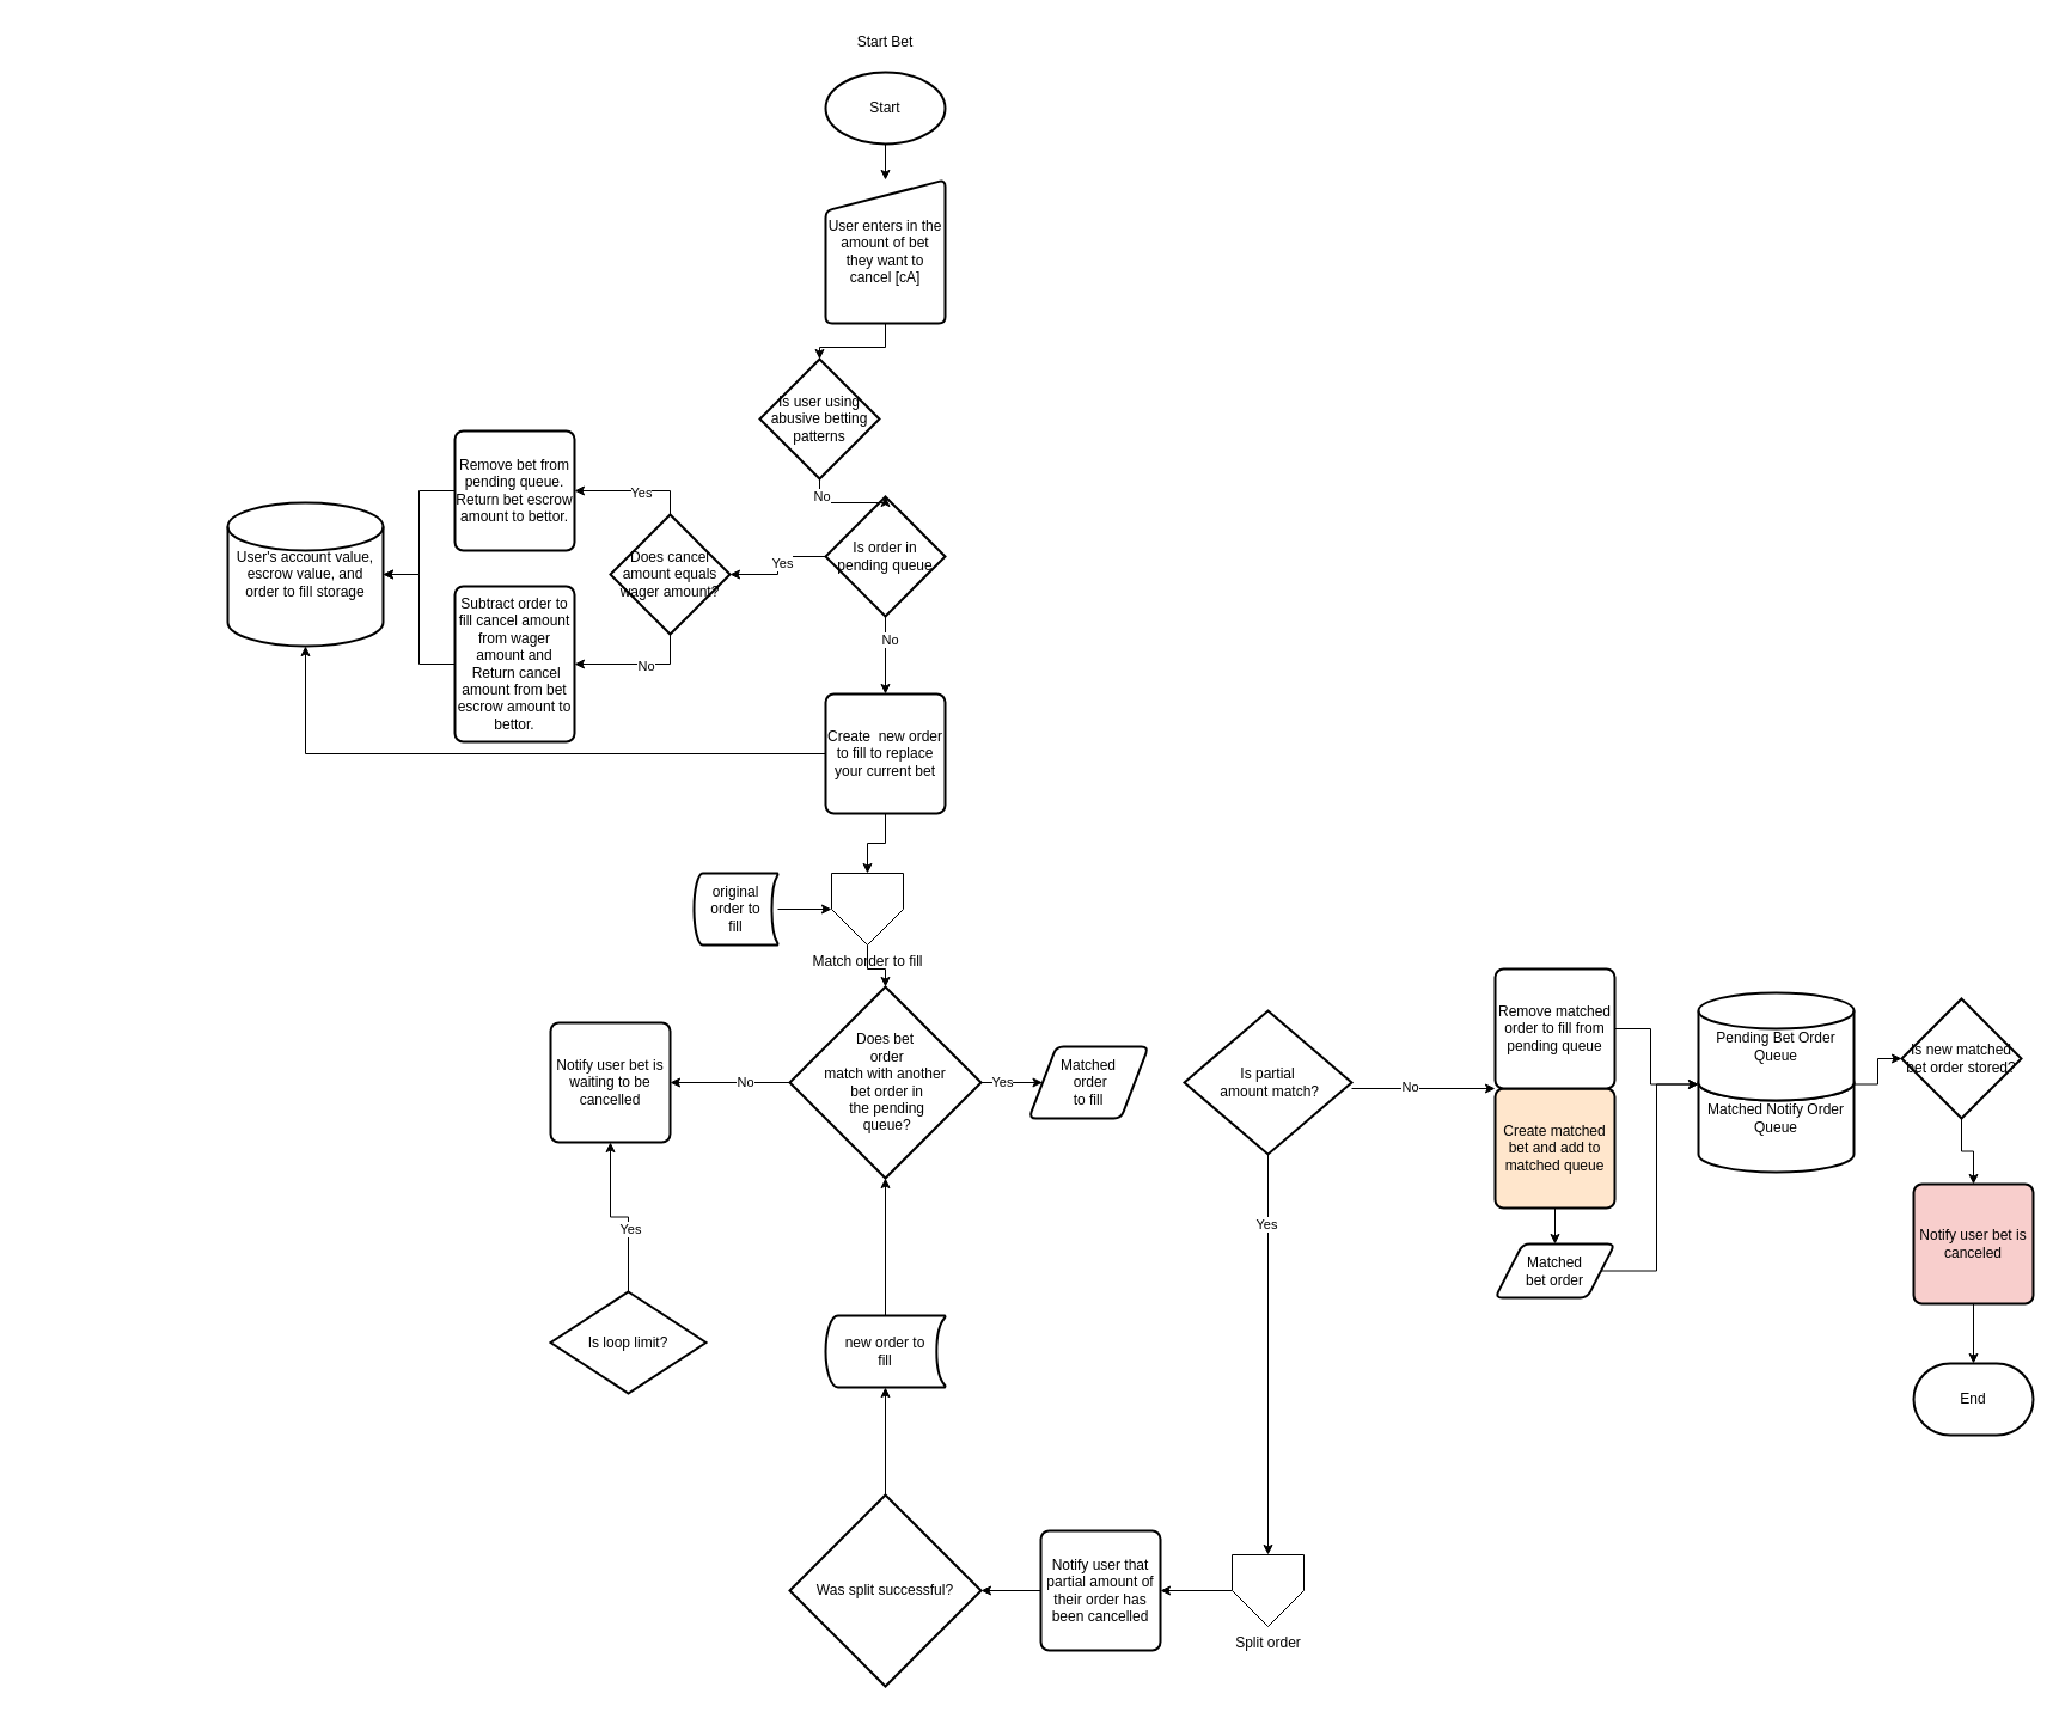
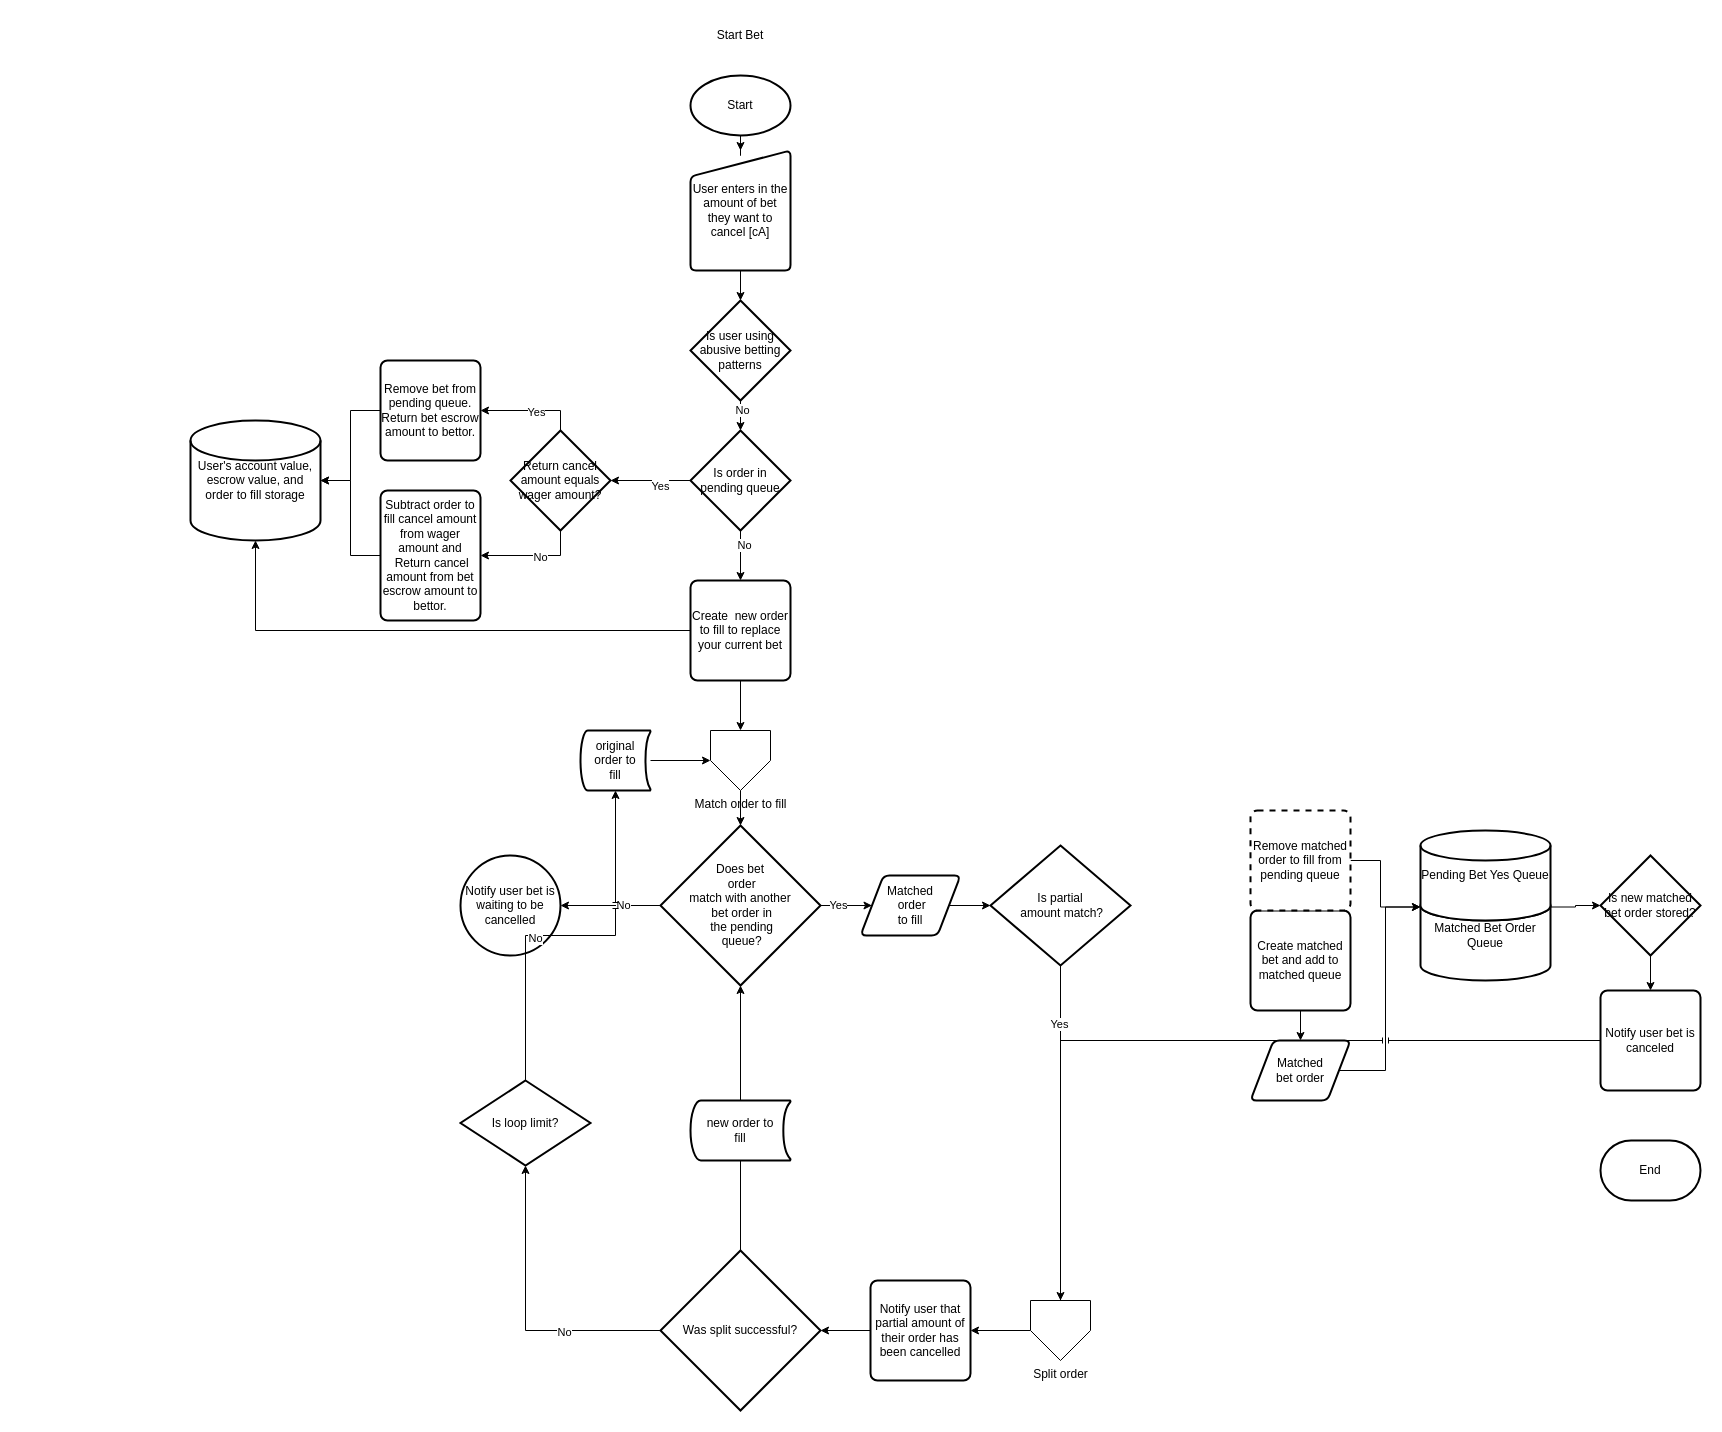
- <mxCell id="3" value="Start" style="strokeWidth=2;html=1;shape=mxgraph.flowchart.start_1;whiteSpace=wrap;" vertex="1" parent="1"><mxGeometry x="690" y="60" width="100" height="60" as="geometry" /></mxCell>
+ <mxCell id="3" value="Start" style="strokeWidth=2;html=1;shape=mxgraph.flowchart.start_1;whiteSpace=wrap;" vertex="1" parent="1"><mxGeometry x="690" y="75" width="100" height="60" as="geometry" /></mxCell>
- <mxCell id="15" value="Is user using abusive betting patterns" style="strokeWidth=2;html=1;shape=mxgraph.flowchart.decision;whiteSpace=wrap;" vertex="1" parent="1"><mxGeometry x="635" y="300" width="100" height="100" as="geometry" /></mxCell>
+ <mxCell id="15" value="Is user using abusive betting patterns" style="strokeWidth=2;html=1;shape=mxgraph.flowchart.decision;whiteSpace=wrap;" vertex="1" parent="1"><mxGeometry x="690" y="300" width="100" height="100" as="geometry" /></mxCell>
- <mxCell id="8" value="Is order in pending queue" style="strokeWidth=2;html=1;shape=mxgraph.flowchart.decision;whiteSpace=wrap;" vertex="1" parent="1"><mxGeometry x="690" y="415" width="100" height="100" as="geometry" /></mxCell>
+ <mxCell id="8" value="Is order in pending queue" style="strokeWidth=2;html=1;shape=mxgraph.flowchart.decision;whiteSpace=wrap;" vertex="1" parent="1"><mxGeometry x="690" y="430" width="100" height="100" as="geometry" /></mxCell>
- <mxCell id="72" value="Does cancel amount equals wager amount?" style="strokeWidth=2;html=1;shape=mxgraph.flowchart.decision;whiteSpace=wrap;" vertex="1" parent="1"><mxGeometry x="510" y="430" width="100" height="100" as="geometry" /></mxCell>
+ <mxCell id="72" value="Return cancel amount equals wager amount?" style="strokeWidth=2;html=1;shape=mxgraph.flowchart.decision;whiteSpace=wrap;" vertex="1" parent="1"><mxGeometry x="510" y="430" width="100" height="100" as="geometry" /></mxCell>
- <mxCell id="37" value="&lt;span style=&quot;font-size: 12.0px;&quot;&gt;Match order to fill&lt;/span&gt;" style="verticalLabelPosition=bottom;verticalAlign=top;html=1;shape=offPageConnector;rounded=0;size=0.5;" vertex="1" parent="1"><mxGeometry x="695" y="730" width="60" height="60" as="geometry" /></mxCell>
+ <mxCell id="37" value="&lt;span style=&quot;font-size: 12.0px;&quot;&gt;Match order to fill&lt;/span&gt;" style="verticalLabelPosition=bottom;verticalAlign=top;html=1;shape=offPageConnector;rounded=0;size=0.5;" vertex="1" parent="1"><mxGeometry x="710" y="730" width="60" height="60" as="geometry" /></mxCell>
- <mxCell id="53" value="Remove matched order to fill from pending queue" style="rounded=1;whiteSpace=wrap;html=1;absoluteArcSize=1;arcSize=14;strokeWidth=2;" vertex="1" parent="1"><mxGeometry x="1250" y="810" width="100" height="100" as="geometry" /></mxCell>
+ <mxCell id="53" value="Remove matched order to fill from pending queue" style="rounded=1;whiteSpace=wrap;html=1;absoluteArcSize=1;arcSize=14;strokeWidth=2;dashed=1;" vertex="1" parent="1"><mxGeometry x="1250" y="810" width="100" height="100" as="geometry" /></mxCell>
- <mxCell id="56" value="Pending Bet Order Queue" style="strokeWidth=2;html=1;shape=mxgraph.flowchart.database;whiteSpace=wrap;" vertex="1" parent="1"><mxGeometry x="1420" y="830" width="130" height="90" as="geometry" /></mxCell>
+ <mxCell id="56" value="Pending Bet Yes Queue" style="strokeWidth=2;html=1;shape=mxgraph.flowchart.database;whiteSpace=wrap;" vertex="1" parent="1"><mxGeometry x="1420" y="830" width="130" height="90" as="geometry" /></mxCell>
- <mxCell id="59" value="Is new matched bet order stored?" style="strokeWidth=2;html=1;shape=mxgraph.flowchart.decision;whiteSpace=wrap;" vertex="1" parent="1"><mxGeometry x="1590" y="835" width="100" height="100" as="geometry" /></mxCell>
+ <mxCell id="59" value="Is new matched bet order stored?" style="strokeWidth=2;html=1;shape=mxgraph.flowchart.decision;whiteSpace=wrap;" vertex="1" parent="1"><mxGeometry x="1600" y="855" width="100" height="100" as="geometry" /></mxCell>
- <mxCell id="38" value="Notify user bet is waiting to be cancelled" style="rounded=1;whiteSpace=wrap;html=1;absoluteArcSize=1;arcSize=14;strokeWidth=2;" vertex="1" parent="1"><mxGeometry x="460" y="855" width="100" height="100" as="geometry" /></mxCell>
+ <mxCell id="38" value="Notify user bet is waiting to be cancelled" style="ellipse;whiteSpace=wrap;html=1;absoluteArcSize=1;arcSize=14;strokeWidth=2;" vertex="1" parent="1"><mxGeometry x="460" y="855" width="100" height="100" as="geometry" /></mxCell>
+ <mxCell id="34" value="" style="edgeStyle=orthogonalEdgeStyle;rounded=0;jumpStyle=line;orthogonalLoop=1;jettySize=auto;html=1;" edge="1" parent="1" source="35" target="29"><mxGeometry relative="1" as="geometry" /></mxCell>
- <mxCell id="25" style="edgeStyle=orthogonalEdgeStyle;rounded=0;jumpStyle=line;orthogonalLoop=1;jettySize=auto;html=1;entryX=0;entryY=1;entryDx=0;entryDy=0;" edge="1" parent="1" source="29" target="53"><mxGeometry relative="1" as="geometry"><Array as="points"><mxPoint x="1190" y="910" /><mxPoint x="1190" y="910" /></Array></mxGeometry></mxCell>
- <mxCell id="26" value="No" style="edgeLabel;html=1;align=center;verticalAlign=middle;resizable=0;points=[];" connectable="0" vertex="1" parent="25"><mxGeometry x="-0.2" y="2" relative="1" as="geometry"><mxPoint as="offset" /></mxGeometry></mxCell>
+ <mxCell id="47" style="edgeStyle=orthogonalEdgeStyle;rounded=0;jumpStyle=line;orthogonalLoop=1;jettySize=auto;html=1;entryX=0.5;entryY=1;entryDx=0;entryDy=0;entryPerimeter=0;" edge="1" parent="1" source="49" target="65"><mxGeometry relative="1" as="geometry" /></mxCell>
+ <mxCell id="48" value="No" style="edgeLabel;html=1;align=center;verticalAlign=middle;resizable=0;points=[];" connectable="0" vertex="1" parent="47"><mxGeometry x="-0.19" y="-2" relative="1" as="geometry"><mxPoint as="offset" /></mxGeometry></mxCell>
- <mxCell id="54" value="Matched Notify Order Queue" style="strokeWidth=2;html=1;shape=mxgraph.flowchart.database;whiteSpace=wrap;" vertex="1" parent="1"><mxGeometry x="1420" y="890" width="130" height="90" as="geometry" /></mxCell>
+ <mxCell id="54" value="Matched Bet Order Queue" style="strokeWidth=2;html=1;shape=mxgraph.flowchart.database;whiteSpace=wrap;" vertex="1" parent="1"><mxGeometry x="1420" y="890" width="130" height="90" as="geometry" /></mxCell>
- <mxCell id="52" value="Create matched bet and add to matched queue" style="rounded=1;whiteSpace=wrap;html=1;absoluteArcSize=1;arcSize=14;strokeWidth=2;fillColor=#ffe6cc;" vertex="1" parent="1"><mxGeometry x="1250" y="910" width="100" height="100" as="geometry" /></mxCell>
+ <mxCell id="52" value="Create matched bet and add to matched queue" style="rounded=1;whiteSpace=wrap;html=1;absoluteArcSize=1;arcSize=14;strokeWidth=2;" vertex="1" parent="1"><mxGeometry x="1250" y="910" width="100" height="100" as="geometry" /></mxCell>
- <mxCell id="45" style="edgeStyle=orthogonalEdgeStyle;rounded=0;jumpStyle=line;orthogonalLoop=1;jettySize=auto;html=1;" edge="1" parent="1" source="49" target="38"><mxGeometry relative="1" as="geometry" /></mxCell>
- <mxCell id="46" value="Yes" style="edgeLabel;html=1;align=center;verticalAlign=middle;resizable=0;points=[];" connectable="0" vertex="1" parent="45"><mxGeometry x="-0.248" y="-1" relative="1" as="geometry"><mxPoint as="offset" /></mxGeometry></mxCell>
- <mxCell id="27" style="edgeStyle=orthogonalEdgeStyle;rounded=0;jumpStyle=line;orthogonalLoop=1;jettySize=auto;html=1;entryX=0.5;entryY=0;entryDx=0;entryDy=0;" edge="1" parent="1" source="29" target="33"><mxGeometry relative="1" as="geometry" /></mxCell>
+ <mxCell id="27" style="edgeStyle=orthogonalEdgeStyle;rounded=0;jumpStyle=line;orthogonalLoop=1;jettySize=auto;html=1;entryX=0.5;entryY=0;entryDx=0;entryDy=0;endArrow=none;" edge="1" parent="1" source="29" target="33"><mxGeometry relative="1" as="geometry" /></mxCell>
- <mxCell id="63" value="Notify user bet is canceled" style="rounded=1;whiteSpace=wrap;html=1;absoluteArcSize=1;arcSize=14;strokeWidth=2;fillColor=#f8cecc;" vertex="1" parent="1"><mxGeometry x="1600" y="990" width="100" height="100" as="geometry" /></mxCell>
+ <mxCell id="63" value="Notify user bet is canceled" style="rounded=1;whiteSpace=wrap;html=1;absoluteArcSize=1;arcSize=14;strokeWidth=2;" vertex="1" parent="1"><mxGeometry x="1600" y="990" width="100" height="100" as="geometry" /></mxCell>
- <mxCell id="61" value="Matched &lt;br&gt;bet order" style="shape=parallelogram;html=1;strokeWidth=2;perimeter=parallelogramPerimeter;whiteSpace=wrap;rounded=1;arcSize=12;size=0.23;" vertex="1" parent="1"><mxGeometry x="1250" y="1040" width="100" height="45" as="geometry" /></mxCell>
+ <mxCell id="61" value="Matched &lt;br&gt;bet order" style="shape=parallelogram;html=1;strokeWidth=2;perimeter=parallelogramPerimeter;whiteSpace=wrap;rounded=1;arcSize=12;size=0.23;" vertex="1" parent="1"><mxGeometry x="1250" y="1040" width="100" height="60" as="geometry" /></mxCell>
- <mxCell id="62" value="" style="edgeStyle=orthogonalEdgeStyle;rounded=0;jumpStyle=line;orthogonalLoop=1;jettySize=auto;html=1;" edge="1" parent="1" source="63" target="57"><mxGeometry relative="1" as="geometry" /></mxCell>
+ <mxCell id="62" value="" style="edgeStyle=orthogonalEdgeStyle;rounded=0;jumpStyle=line;orthogonalLoop=1;jettySize=auto;html=1;" edge="1" parent="1" source="63" target="33"><mxGeometry relative="1" as="geometry" /></mxCell>
- <mxCell id="41" style="edgeStyle=orthogonalEdgeStyle;rounded=0;jumpStyle=line;orthogonalLoop=1;jettySize=auto;html=1;entryX=0.5;entryY=1;entryDx=0;entryDy=0;entryPerimeter=0;" edge="1" parent="1" source="44" target="31"><mxGeometry relative="1" as="geometry" /></mxCell>
+ <mxCell id="41" style="edgeStyle=orthogonalEdgeStyle;rounded=0;jumpStyle=line;orthogonalLoop=1;jettySize=auto;html=1;entryX=0.5;entryY=1;entryDx=0;entryDy=0;entryPerimeter=0;endArrow=none;" edge="1" parent="1" source="44" target="31"><mxGeometry relative="1" as="geometry" /></mxCell>
+ <mxCell id="42" style="edgeStyle=orthogonalEdgeStyle;rounded=0;jumpStyle=line;orthogonalLoop=1;jettySize=auto;html=1;entryX=0.5;entryY=1;entryDx=0;entryDy=0;entryPerimeter=0;" edge="1" parent="1" source="44" target="49"><mxGeometry relative="1" as="geometry" /></mxCell>
+ <mxCell id="43" value="No" style="edgeLabel;html=1;align=center;verticalAlign=middle;resizable=0;points=[];" connectable="0" vertex="1" parent="42"><mxGeometry x="-0.353" y="1" relative="1" as="geometry"><mxPoint as="offset" /></mxGeometry></mxCell>
